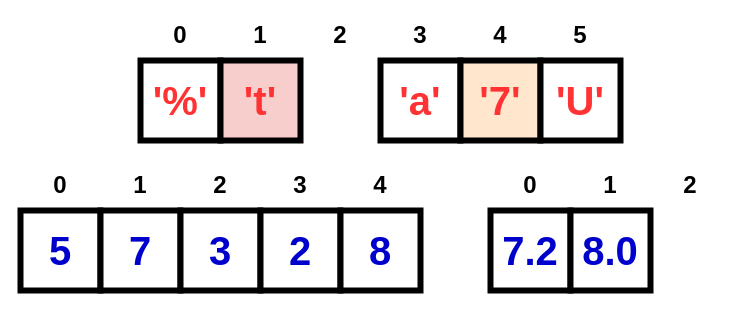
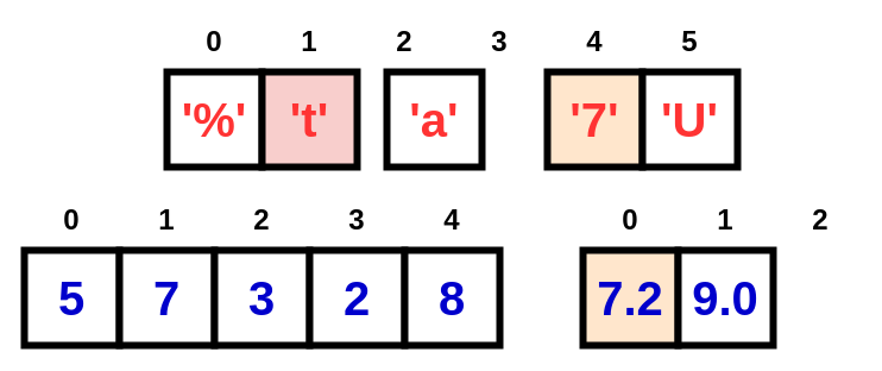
- <mxCell id="14" value="'a'" style="whiteSpace=wrap;html=1;aspect=fixed;strokeWidth=6;fontSize=40;fontStyle=1;fontColor=#FF3333;" vertex="1" parent="1"><mxGeometry x="380" y="60" width="80" height="80" as="geometry" /></mxCell>
+ <mxCell id="14" value="'a'" style="whiteSpace=wrap;html=1;aspect=fixed;strokeWidth=6;fontSize=40;fontStyle=1;fontColor=#FF3333;" vertex="1" parent="1"><mxGeometry x="325" y="60" width="80" height="80" as="geometry" /></mxCell>
- <mxCell id="23" value="7.2" style="whiteSpace=wrap;html=1;aspect=fixed;strokeWidth=6;fontSize=40;fontStyle=1;fontColor=#0000CC;" vertex="1" parent="1"><mxGeometry x="490" y="210" width="80" height="80" as="geometry" /></mxCell>
+ <mxCell id="23" value="7.2" style="whiteSpace=wrap;html=1;aspect=fixed;strokeWidth=6;fontSize=40;fontStyle=1;fontColor=#0000CC;fillColor=#ffe6cc;" vertex="1" parent="1"><mxGeometry x="490" y="210" width="80" height="80" as="geometry" /></mxCell>
- <mxCell id="24" value="8.0" style="whiteSpace=wrap;html=1;aspect=fixed;strokeWidth=6;fontSize=40;fontStyle=1;fontColor=#0000CC;" vertex="1" parent="1"><mxGeometry x="570" y="210" width="80" height="80" as="geometry" /></mxCell>
+ <mxCell id="24" value="9.0" style="whiteSpace=wrap;html=1;aspect=fixed;strokeWidth=6;fontSize=40;fontStyle=1;fontColor=#0000CC;" vertex="1" parent="1"><mxGeometry x="570" y="210" width="80" height="80" as="geometry" /></mxCell>
